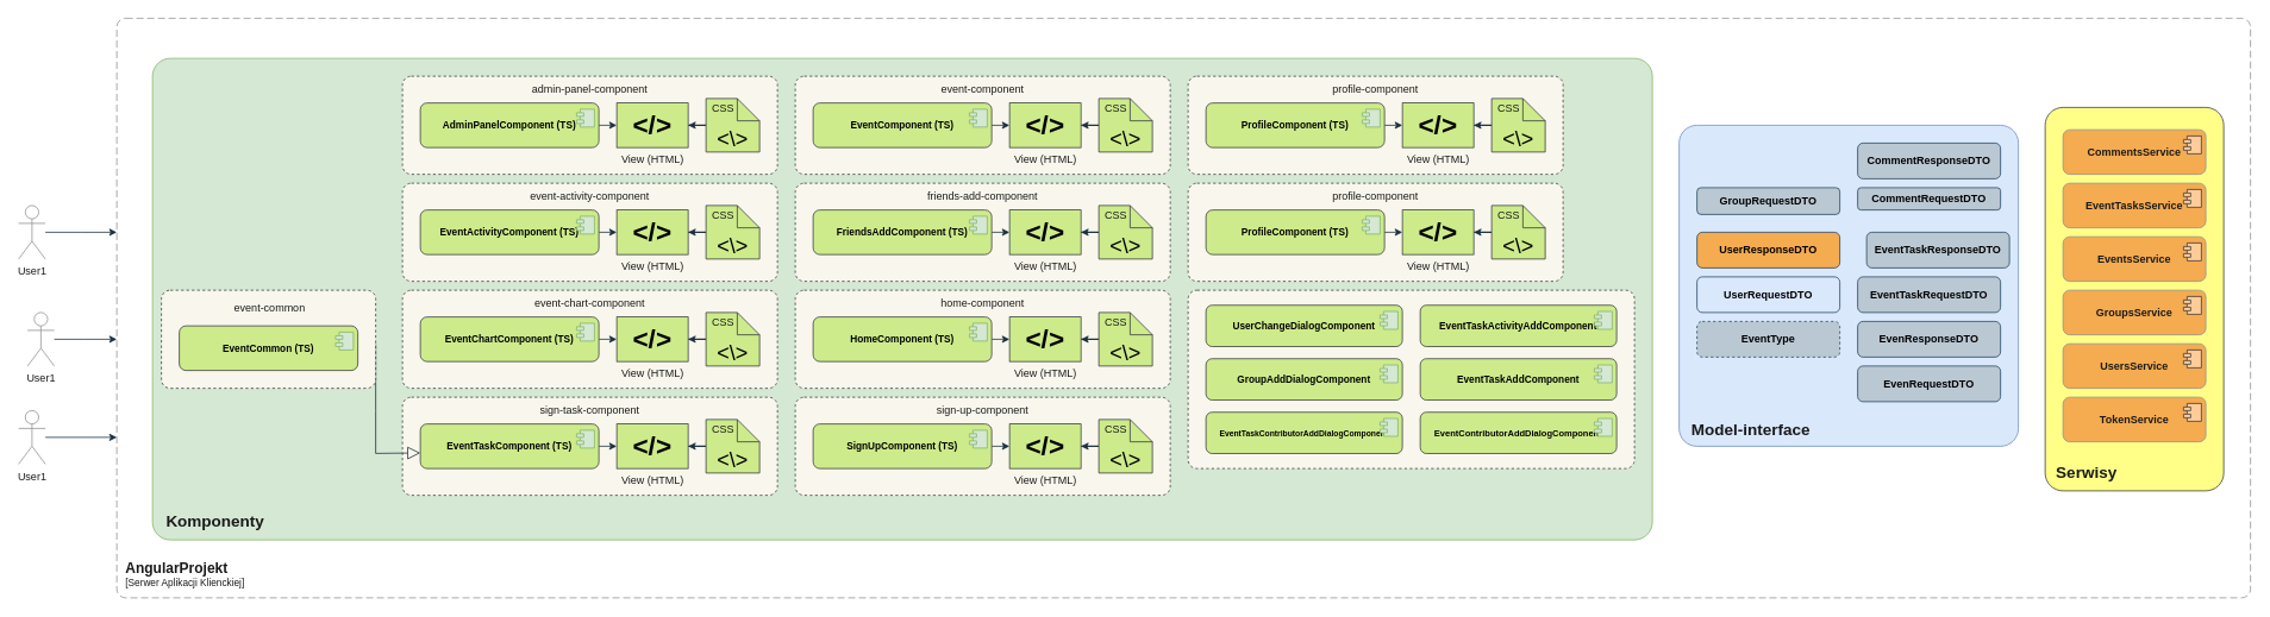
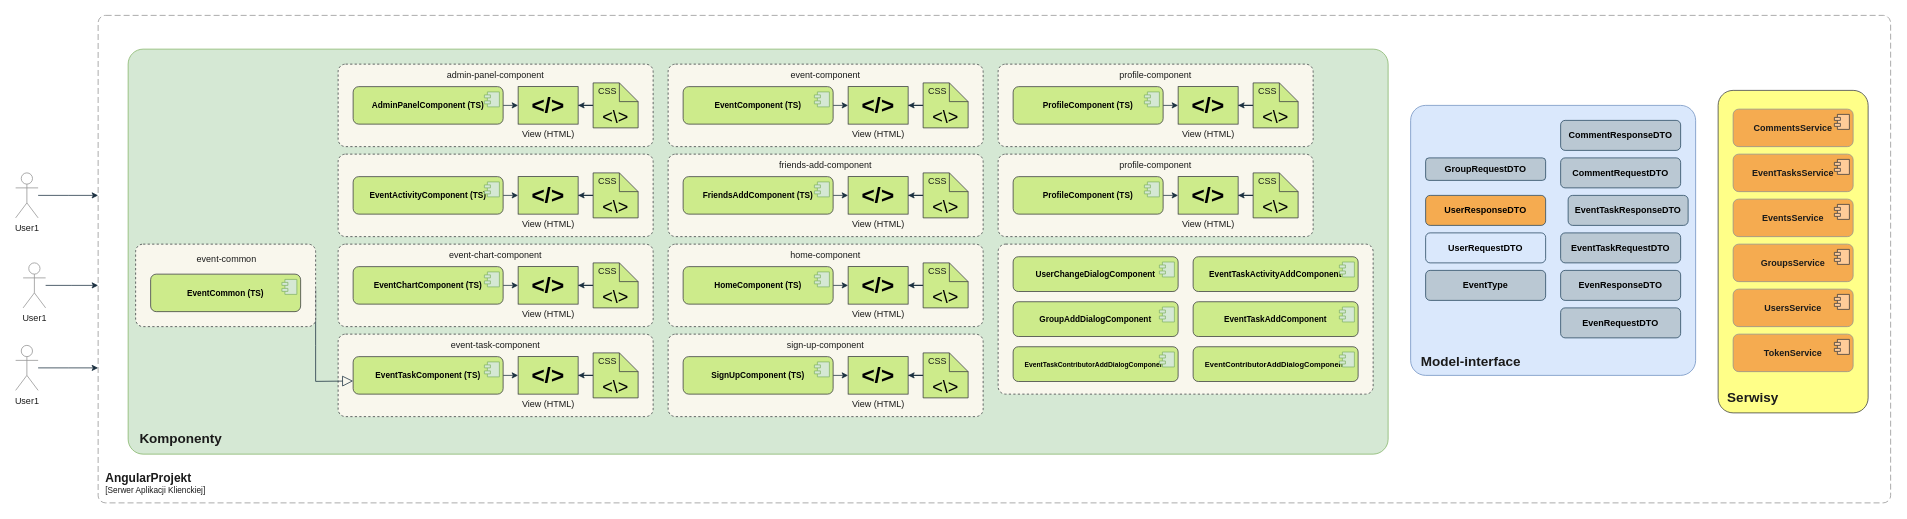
- <mxCell id="39" value="event-activity-component" style="text;html=1;align=center;verticalAlign=middle;whiteSpace=wrap;rounded=0;fontColor=#1A1A1A;" vertex="1" parent="30"><mxGeometry x="135" y="5" width="150" height="20" as="geometry" /></mxCell>
- <mxCell id="145" value="&lt;b&gt;CommentRequestDTO&lt;/b&gt;" style="html=1;dropTarget=0;whiteSpace=wrap;rounded=1;labelBackgroundColor=none;fillColor=#bac8d3;strokeColor=#23445d;" vertex="1" parent="142"><mxGeometry x="200" y="70" width="160" height="25" as="geometry" /></mxCell>
+ <mxCell id="145" value="&lt;b&gt;CommentRequestDTO&lt;/b&gt;" style="html=1;dropTarget=0;whiteSpace=wrap;rounded=1;labelBackgroundColor=none;fillColor=#bac8d3;strokeColor=#23445d;" vertex="1" parent="142"><mxGeometry x="200" y="70" width="160" height="40" as="geometry" /></mxCell>
- <mxCell id="150" value="&lt;b&gt;EventType&lt;/b&gt;" style="html=1;dropTarget=0;whiteSpace=wrap;rounded=1;labelBackgroundColor=none;fillColor=#bac8d3;strokeColor=#23445d;dashed=1;" vertex="1" parent="142"><mxGeometry x="20" y="220" width="160" height="40" as="geometry" /></mxCell>
+ <mxCell id="150" value="&lt;b&gt;EventType&lt;/b&gt;" style="html=1;dropTarget=0;whiteSpace=wrap;rounded=1;labelBackgroundColor=none;fillColor=#bac8d3;strokeColor=#23445d;" vertex="1" parent="142"><mxGeometry x="20" y="220" width="160" height="40" as="geometry" /></mxCell>
- <mxCell id="59" value="sign-task-component" style="text;html=1;align=center;verticalAlign=middle;whiteSpace=wrap;rounded=0;fontColor=#1A1A1A;" vertex="1" parent="50"><mxGeometry x="135" y="5" width="150" height="20" as="geometry" /></mxCell>
+ <mxCell id="59" value="event-task-component" style="text;html=1;align=center;verticalAlign=middle;whiteSpace=wrap;rounded=0;fontColor=#1A1A1A;" vertex="1" parent="50"><mxGeometry x="135" y="5" width="150" height="20" as="geometry" /></mxCell>
